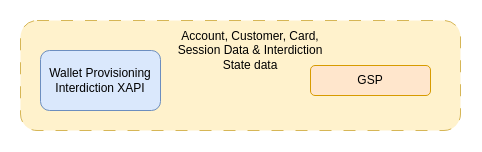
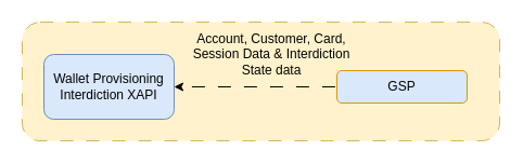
+ <mxCell id="6" value="" style="endArrow=classic;html=1;rounded=0;dashed=1;dashPattern=12 12;exitX=0;exitY=0.5;exitDx=0;exitDy=0;entryX=1;entryY=0.5;entryDx=0;entryDy=0;flowAnimation=1;orthogonalLoop=1;" edge="1" parent="1" source="4" target="3"><mxGeometry width="50" height="50" relative="1" as="geometry"><mxPoint x="-80" y="250" as="sourcePoint" /><mxPoint x="-30" y="200" as="targetPoint" /></mxGeometry></mxCell>
- <mxCell id="4" value="GSP" style="rounded=1;whiteSpace=wrap;html=1;fillColor=#ffe6cc;strokeColor=#d79b00;" vertex="1" parent="1"><mxGeometry x="310" y="65" width="120" height="30" as="geometry" /></mxCell>
+ <mxCell id="4" value="GSP" style="rounded=1;whiteSpace=wrap;html=1;fillColor=#dae8fc;strokeColor=#d79b00;" vertex="1" parent="1"><mxGeometry x="310" y="65" width="120" height="30" as="geometry" /></mxCell>
